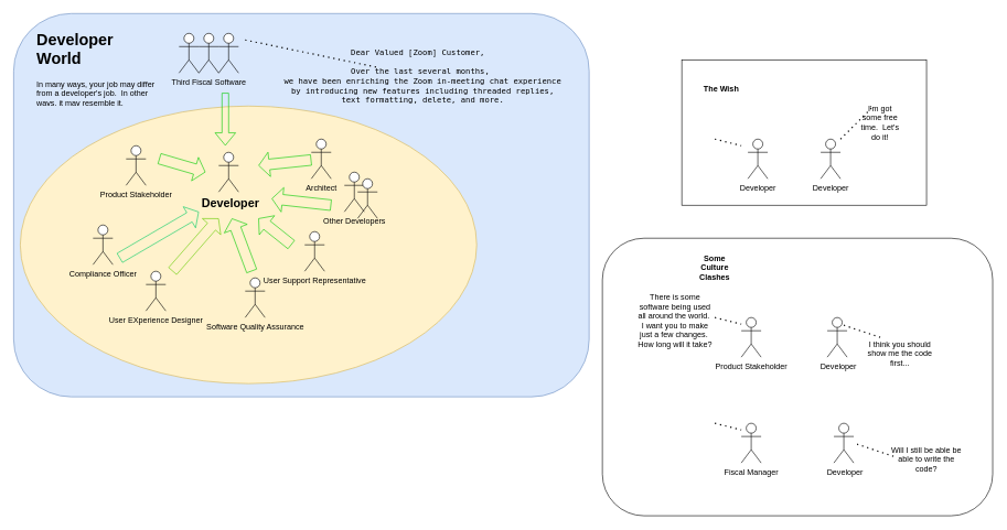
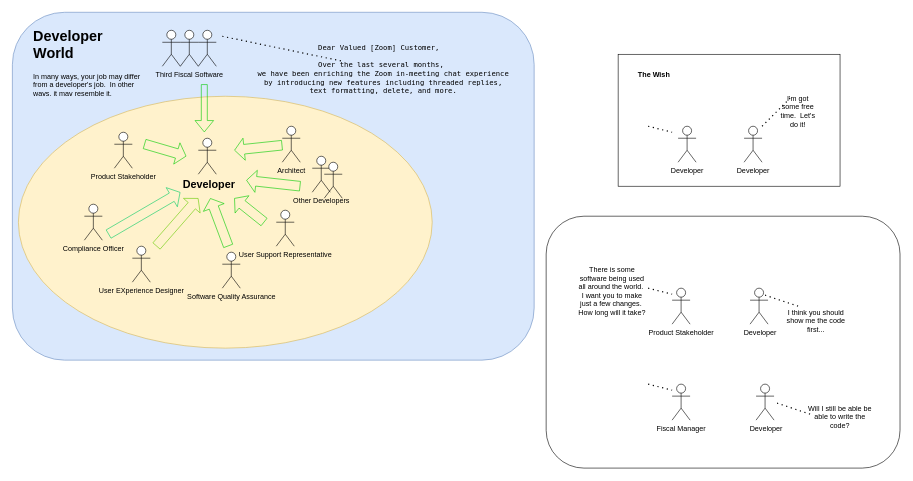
- <mxCell id="29" value="&lt;b&gt;The Wish&lt;/b&gt;" style="text;html=1;strokeColor=none;fillColor=none;align=center;verticalAlign=middle;whiteSpace=wrap;rounded=0;" vertex="1" parent="22"><mxGeometry x="30" y="30" width="60" height="30" as="geometry" /></mxCell>
+ <mxCell id="29" value="&lt;b&gt;The Wish&lt;/b&gt;" style="text;html=1;strokeColor=none;fillColor=none;align=center;verticalAlign=middle;whiteSpace=wrap;rounded=0;" vertex="1" parent="22"><mxGeometry x="30" y="20" width="60" height="30" as="geometry" /></mxCell>
- <mxCell id="38" value="&lt;b&gt;Some Culture Clashes&lt;br&gt;&lt;/b&gt;" style="text;html=1;strokeColor=none;fillColor=none;align=center;verticalAlign=middle;whiteSpace=wrap;rounded=0;" vertex="1" parent="35"><mxGeometry x="140" y="30" width="60" height="30" as="geometry" /></mxCell>
